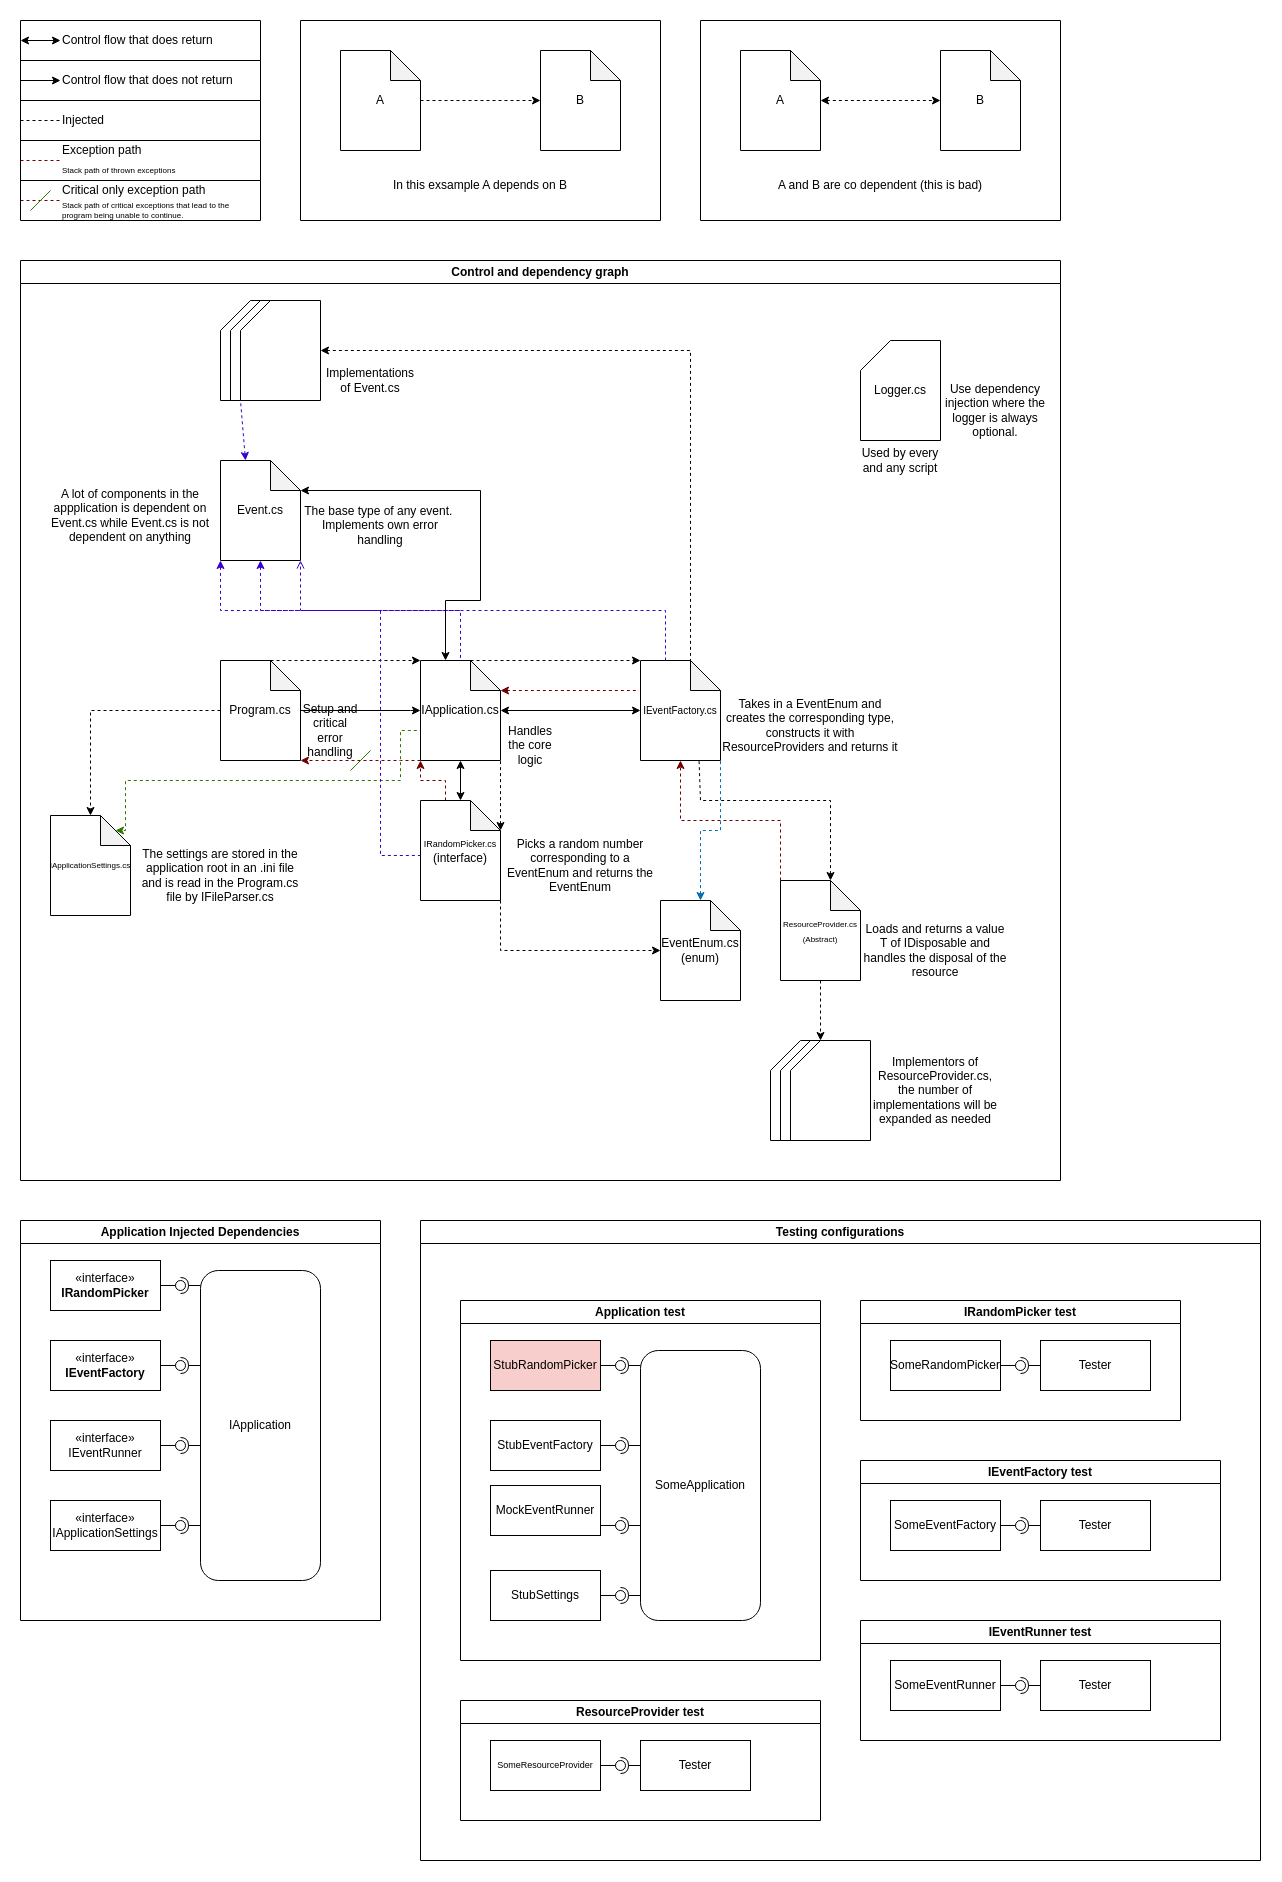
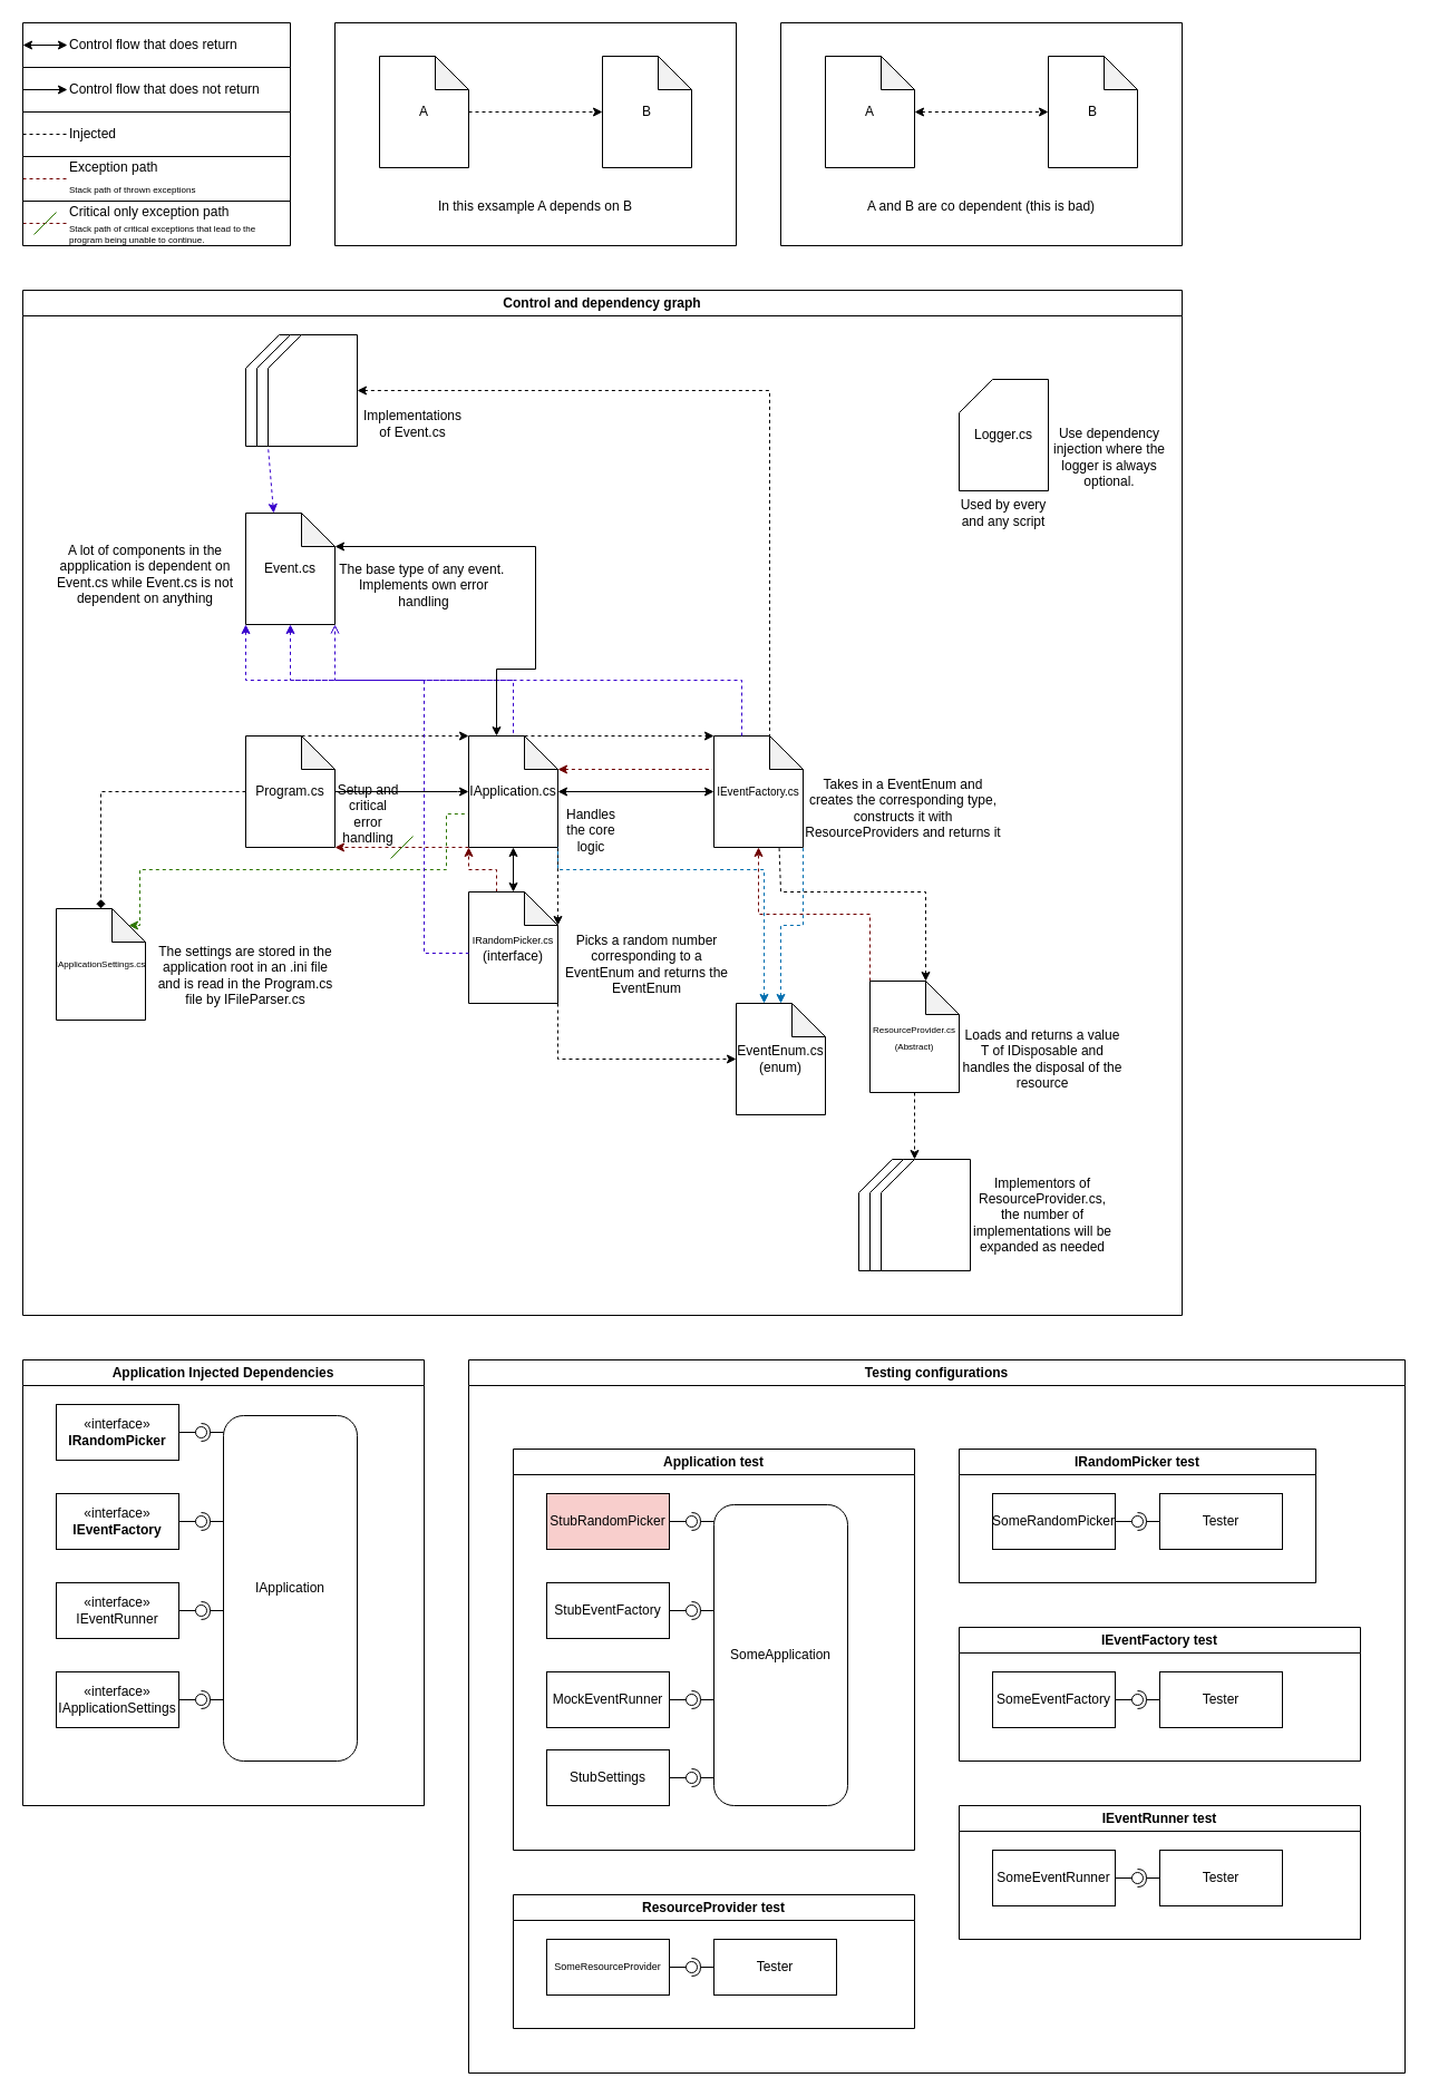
+ <mxCell id="71" style="edgeStyle=orthogonalEdgeStyle;rounded=0;orthogonalLoop=1;jettySize=auto;html=1;exitX=0;exitY=0;exitDx=25;exitDy=0;exitPerimeter=0;entryX=1;entryY=1;entryDx=0;entryDy=0;entryPerimeter=0;fillColor=#1ba1e2;strokeColor=#006EAF;dashed=1;endArrow=none;endFill=0;startArrow=classic;startFill=1;" parent="30" source="73" target="35" edge="1"><mxGeometry relative="1" as="geometry"><Array as="points"><mxPoint x="665" y="520" /><mxPoint x="480" y="520" /></Array></mxGeometry></mxCell>
- <mxCell id="31" style="edgeStyle=orthogonalEdgeStyle;rounded=0;orthogonalLoop=1;jettySize=auto;html=1;entryX=0.5;entryY=0;entryDx=0;entryDy=0;entryPerimeter=0;dashed=1;" parent="30" source="32" target="77" edge="1"><mxGeometry relative="1" as="geometry" /></mxCell>
+ <mxCell id="31" style="edgeStyle=orthogonalEdgeStyle;rounded=0;orthogonalLoop=1;jettySize=auto;html=1;entryX=0.5;entryY=0;entryDx=0;entryDy=0;entryPerimeter=0;dashed=1;endArrow=diamond;" parent="30" source="32" target="77" edge="1"><mxGeometry relative="1" as="geometry" /></mxCell>
- <mxCell id="114" value="MockEventRunner" style="html=1;whiteSpace=wrap;" parent="101" vertex="1"><mxGeometry x="30" y="185" width="110" height="50" as="geometry" /></mxCell>
+ <mxCell id="114" value="MockEventRunner" style="html=1;whiteSpace=wrap;" parent="101" vertex="1"><mxGeometry x="30" y="200" width="110" height="50" as="geometry" /></mxCell>
